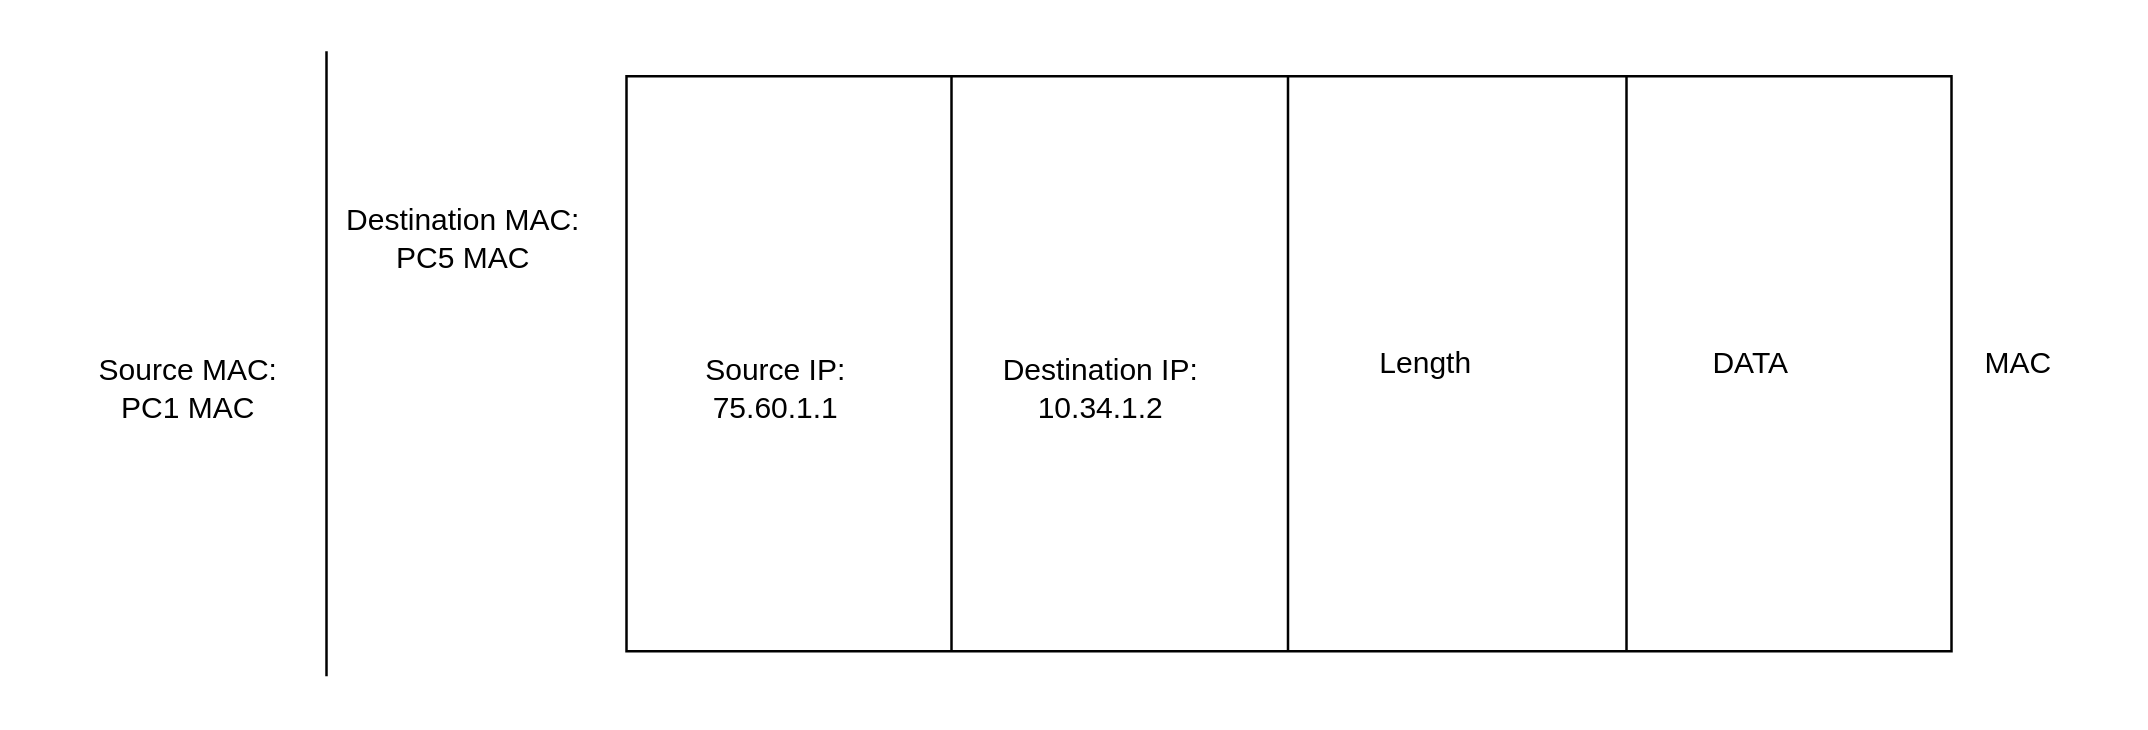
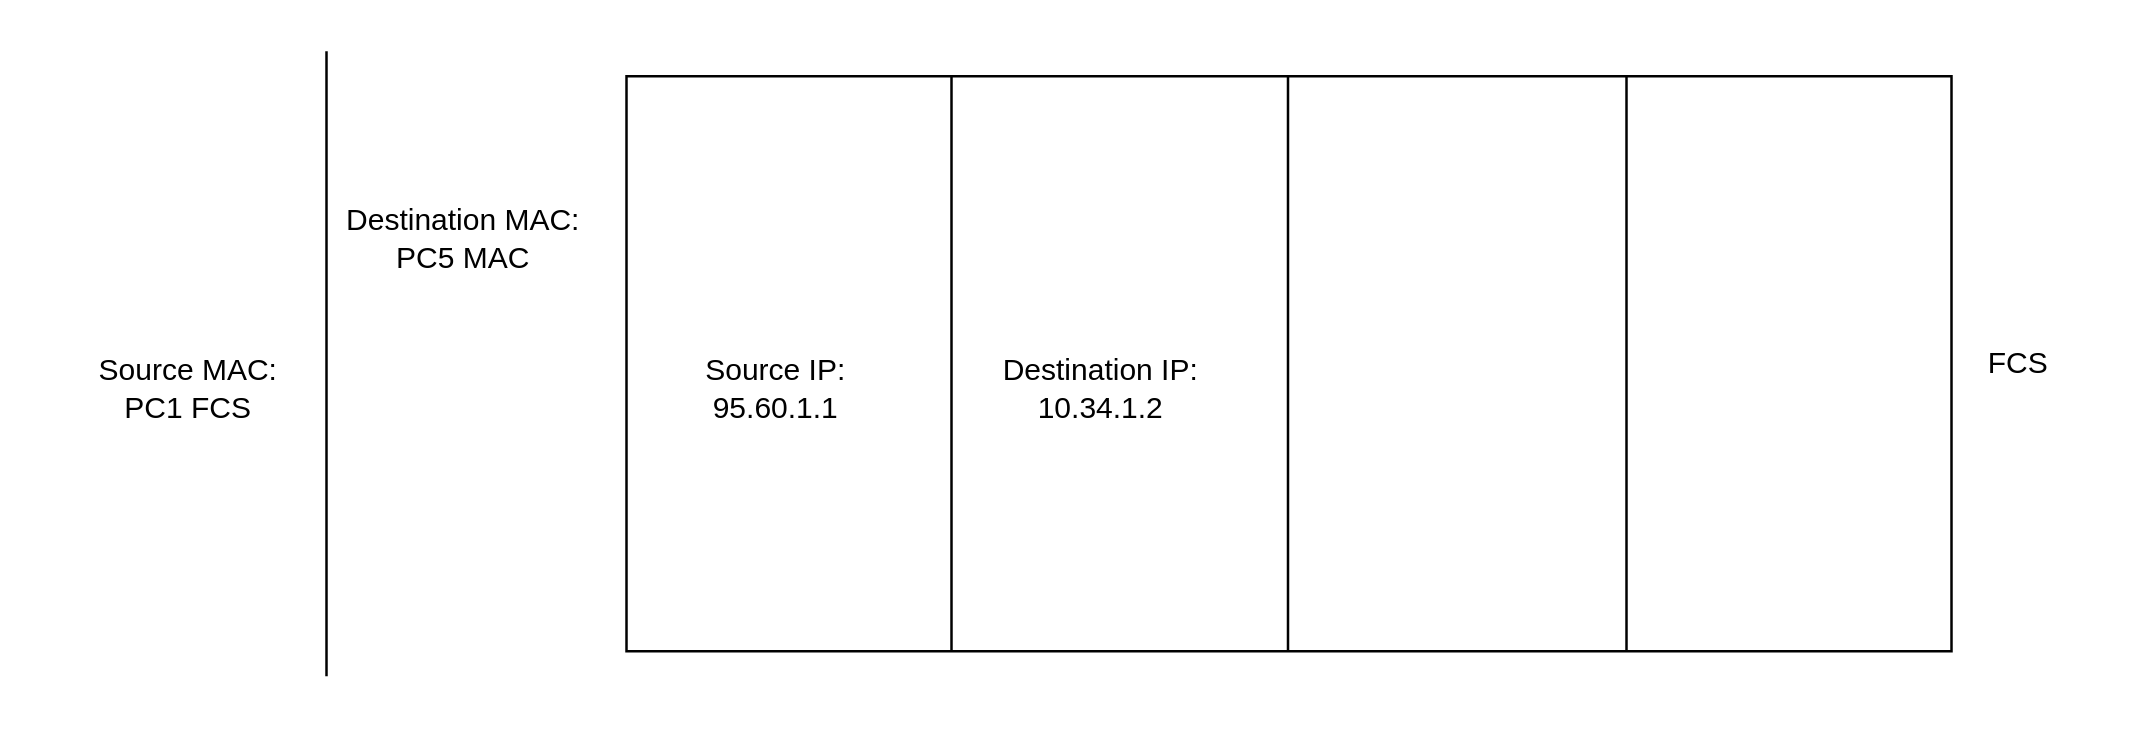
- <mxCell id="4" value="Length" style="text;html=1;strokeColor=none;fillColor=none;align=center;verticalAlign=middle;whiteSpace=wrap;rounded=0;" vertex="1" parent="1"><mxGeometry x="540" y="130" width="60" height="30" as="geometry" /></mxCell>
- <mxCell id="13" value="DATA" style="text;html=1;strokeColor=none;fillColor=none;align=center;verticalAlign=middle;whiteSpace=wrap;rounded=0;" vertex="1" parent="1"><mxGeometry x="670" y="130" width="60" height="30" as="geometry" /></mxCell>
- <mxCell id="14" value="MAC" style="text;html=1;strokeColor=none;fillColor=none;align=center;verticalAlign=middle;whiteSpace=wrap;rounded=0;" vertex="1" parent="1"><mxGeometry x="777" y="130" width="60" height="30" as="geometry" /></mxCell>
+ <mxCell id="14" value="FCS" style="text;html=1;strokeColor=none;fillColor=none;align=center;verticalAlign=middle;whiteSpace=wrap;rounded=0;" vertex="1" parent="1"><mxGeometry x="777" y="130" width="60" height="30" as="geometry" /></mxCell>
- <mxCell id="6" value="Source MAC:&lt;br&gt;PC1 MAC" style="text;html=1;strokeColor=none;fillColor=none;align=center;verticalAlign=middle;whiteSpace=wrap;rounded=0;" vertex="1" parent="1"><mxGeometry x="20" y="140" width="110" height="30" as="geometry" /></mxCell>
+ <mxCell id="6" value="Source MAC:&lt;br&gt;PC1 FCS" style="text;html=1;strokeColor=none;fillColor=none;align=center;verticalAlign=middle;whiteSpace=wrap;rounded=0;" vertex="1" parent="1"><mxGeometry x="20" y="140" width="110" height="30" as="geometry" /></mxCell>
- <mxCell id="5" value="Source IP: 75.60.1.1" style="text;html=1;strokeColor=none;fillColor=none;align=center;verticalAlign=middle;whiteSpace=wrap;rounded=0;" vertex="1" parent="1"><mxGeometry x="270" y="140" width="80" height="30" as="geometry" /></mxCell>
+ <mxCell id="5" value="Source IP: 95.60.1.1" style="text;html=1;strokeColor=none;fillColor=none;align=center;verticalAlign=middle;whiteSpace=wrap;rounded=0;" vertex="1" parent="1"><mxGeometry x="270" y="140" width="80" height="30" as="geometry" /></mxCell>
